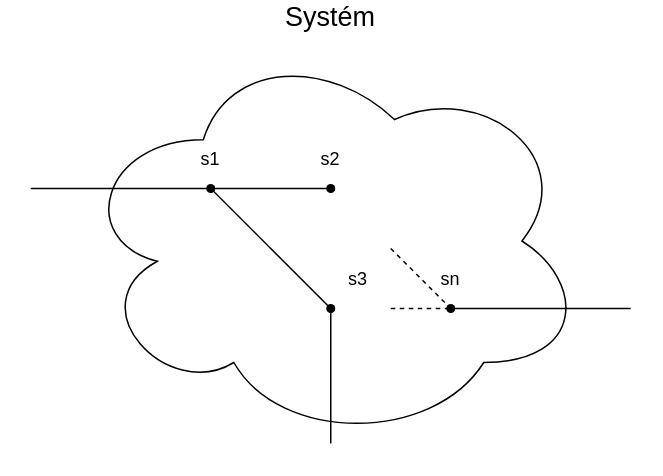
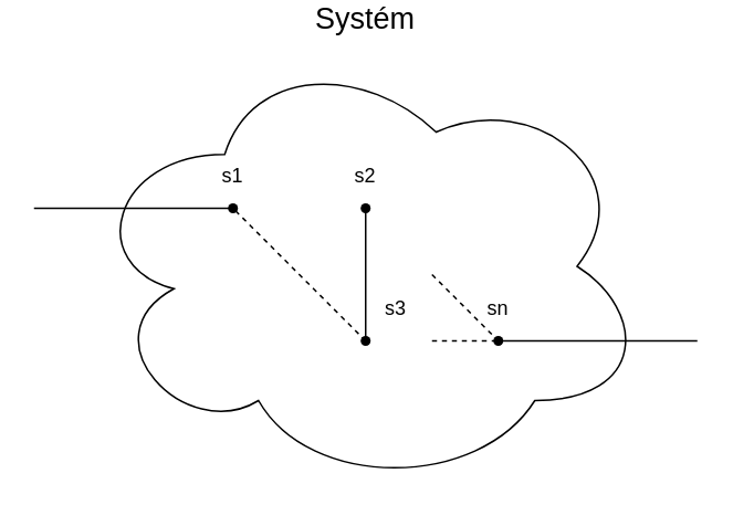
- <mxCell id="7" value="" style="endArrow=none;html=1;rounded=0;" edge="1" parent="1" source="2" target="3"><mxGeometry width="50" height="50" relative="1" as="geometry"><mxPoint x="30" y="130" as="sourcePoint" /><mxPoint x="150" y="130" as="targetPoint" /></mxGeometry></mxCell>
- <mxCell id="9" value="" style="endArrow=none;html=1;rounded=0;exitX=0.55;exitY=0.85;exitDx=0;exitDy=0;exitPerimeter=0;entryX=0.3;entryY=0.5;entryDx=0;entryDy=0;entryPerimeter=0;" edge="1" parent="1" source="4" target="2"><mxGeometry width="50" height="50" relative="1" as="geometry"><mxPoint x="230" y="210" as="sourcePoint" /><mxPoint x="230" y="130" as="targetPoint" /></mxGeometry></mxCell>
+ <mxCell id="9" value="" style="endArrow=none;html=1;rounded=0;exitX=0.55;exitY=0.85;exitDx=0;exitDy=0;exitPerimeter=0;entryX=0.3;entryY=0.5;entryDx=0;entryDy=0;entryPerimeter=0;dashed=1;" edge="1" parent="1" source="4" target="2"><mxGeometry width="50" height="50" relative="1" as="geometry"><mxPoint x="230" y="210" as="sourcePoint" /><mxPoint x="230" y="130" as="targetPoint" /></mxGeometry></mxCell>
- <mxCell id="8" value="" style="endArrow=none;html=1;rounded=0;exitX=0.45;exitY=0.2;exitDx=0;exitDy=0;exitPerimeter=0;" edge="1" parent="1" source="4" target="13"><mxGeometry width="50" height="50" relative="1" as="geometry"><mxPoint x="150" y="210" as="sourcePoint" /><mxPoint x="230" y="210" as="targetPoint" /></mxGeometry></mxCell>
+ <mxCell id="8" value="" style="endArrow=none;html=1;rounded=0;exitX=0.45;exitY=0.2;exitDx=0;exitDy=0;exitPerimeter=0;entryX=0.65;entryY=1;entryDx=0;entryDy=0;entryPerimeter=0;" edge="1" parent="1" source="4" target="3"><mxGeometry width="50" height="50" relative="1" as="geometry"><mxPoint x="150" y="210" as="sourcePoint" /><mxPoint x="230" y="210" as="targetPoint" /></mxGeometry></mxCell>
